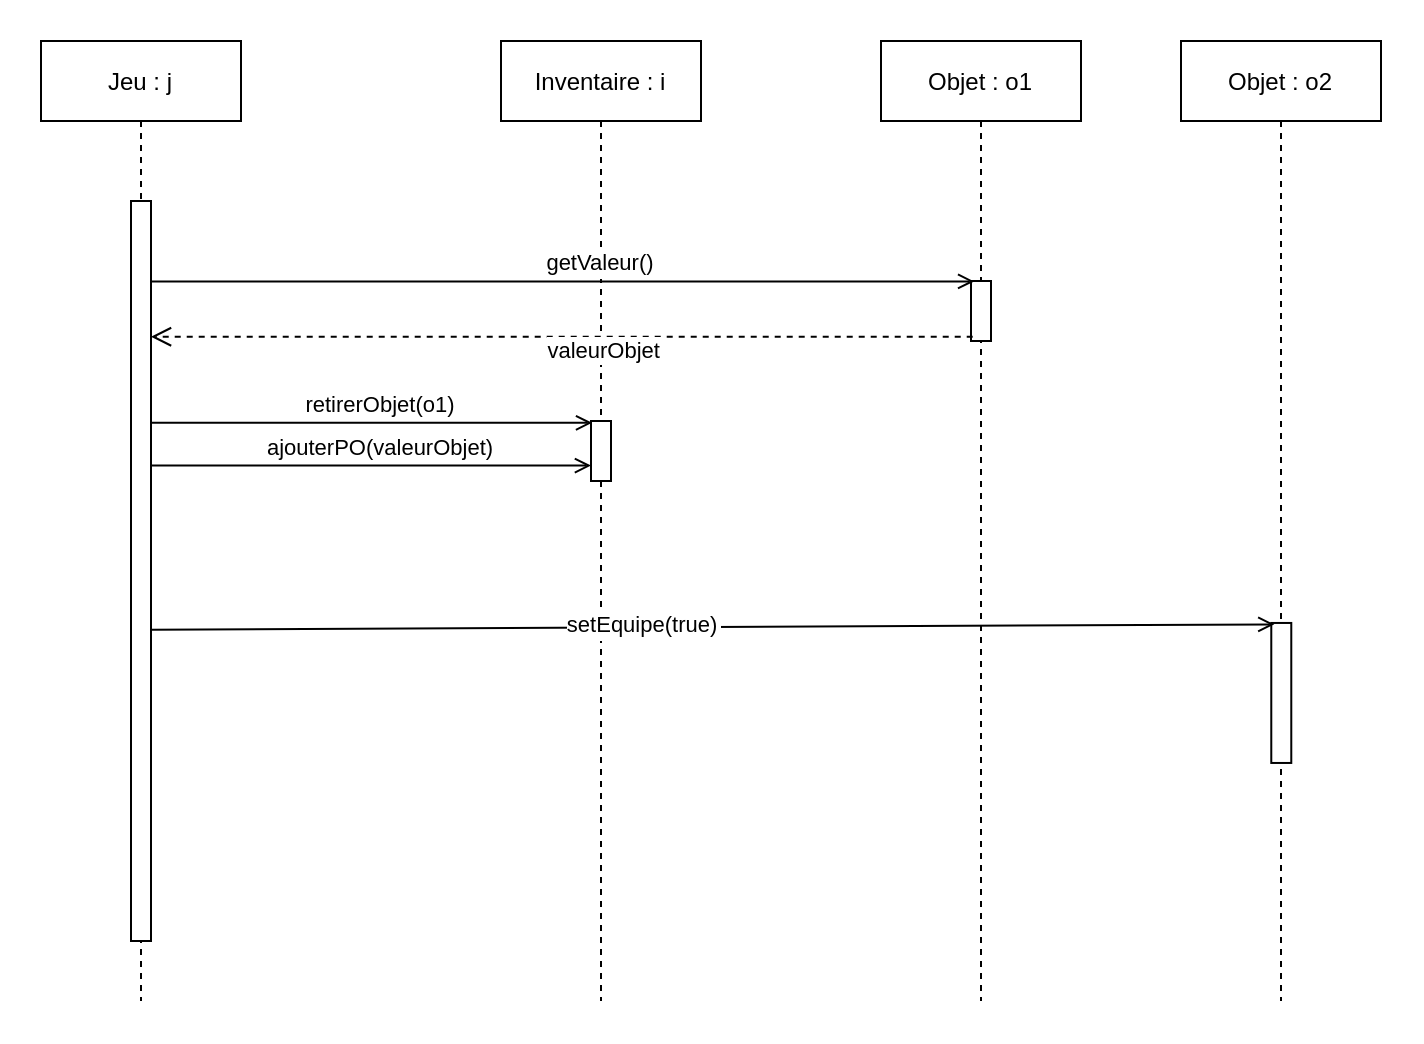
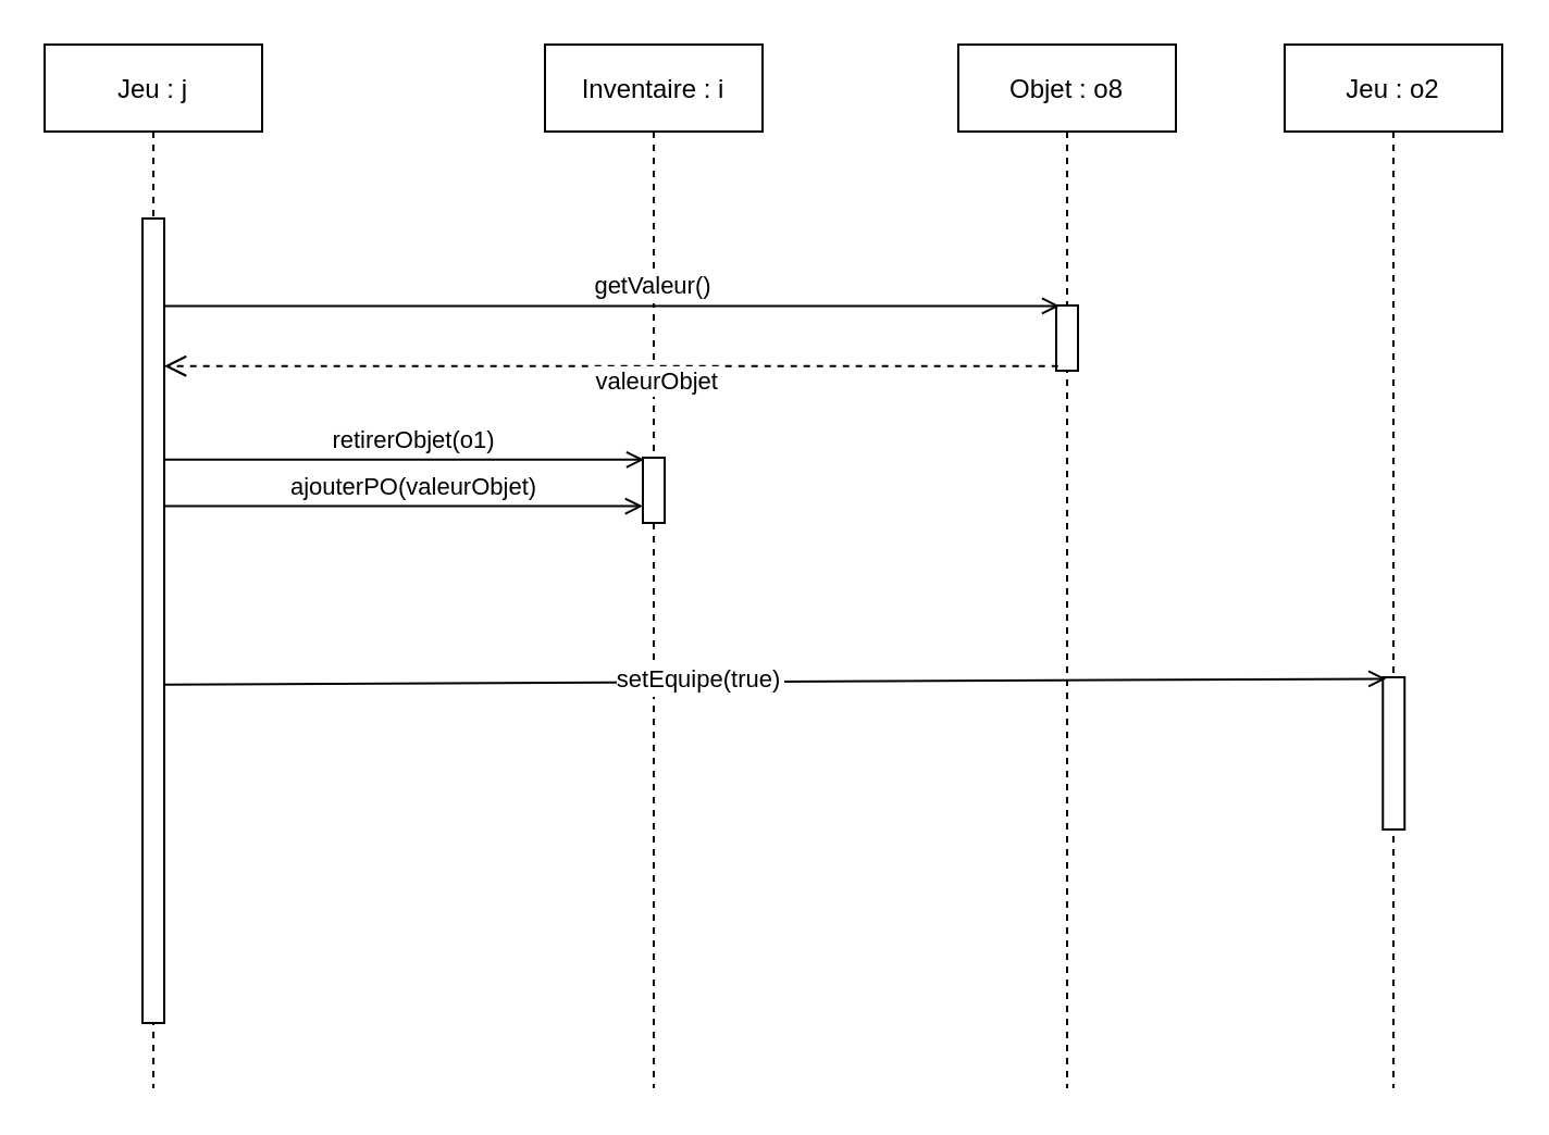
- <mxCell id="4" value="Objet : o1" style="shape=umlLifeline;perimeter=lifelinePerimeter;container=1;collapsible=0;recursiveResize=0;rounded=0;shadow=0;strokeWidth=1;" parent="1" vertex="1"><mxGeometry x="440" y="20" width="100" height="480" as="geometry" /></mxCell>
+ <mxCell id="4" value="Objet : o8" style="shape=umlLifeline;perimeter=lifelinePerimeter;container=1;collapsible=0;recursiveResize=0;rounded=0;shadow=0;strokeWidth=1;" parent="1" vertex="1"><mxGeometry x="440" y="20" width="100" height="480" as="geometry" /></mxCell>
- <mxCell id="11" value="Objet : o2" style="shape=umlLifeline;perimeter=lifelinePerimeter;container=1;collapsible=0;recursiveResize=0;rounded=0;shadow=0;strokeWidth=1;" parent="1" vertex="1"><mxGeometry x="590" y="20" width="100" height="480" as="geometry" /></mxCell>
+ <mxCell id="11" value="Jeu : o2" style="shape=umlLifeline;perimeter=lifelinePerimeter;container=1;collapsible=0;recursiveResize=0;rounded=0;shadow=0;strokeWidth=1;" parent="1" vertex="1"><mxGeometry x="590" y="20" width="100" height="480" as="geometry" /></mxCell>
